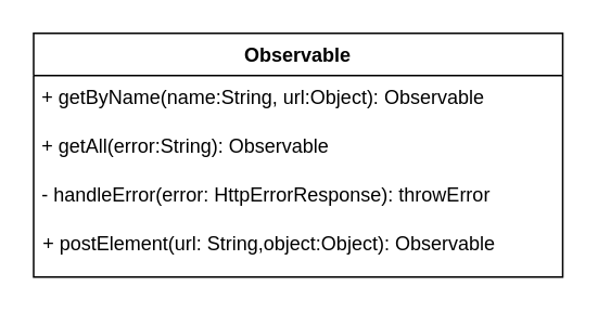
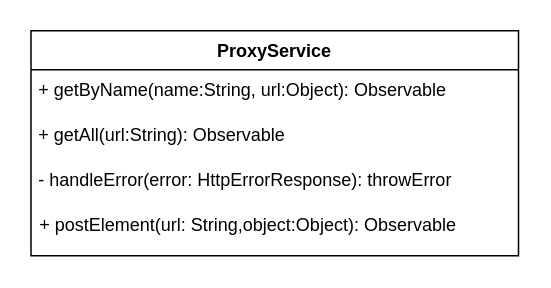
- <mxCell id="2" value="Observable" style="swimlane;fontStyle=1;align=center;verticalAlign=top;childLayout=stackLayout;horizontal=1;startSize=26;horizontalStack=0;resizeParent=1;resizeParentMax=0;resizeLast=0;collapsible=1;marginBottom=0;" vertex="1" parent="1"><mxGeometry x="20" y="20" width="325" height="150" as="geometry" /></mxCell>
+ <mxCell id="2" value="ProxyService" style="swimlane;fontStyle=1;align=center;verticalAlign=top;childLayout=stackLayout;horizontal=1;startSize=26;horizontalStack=0;resizeParent=1;resizeParentMax=0;resizeLast=0;collapsible=1;marginBottom=0;" vertex="1" parent="1"><mxGeometry x="20" y="20" width="325" height="150" as="geometry" /></mxCell>
- <mxCell id="4" value="&amp;nbsp;+ getAll(error:String): Observable" style="text;html=1;" vertex="1" parent="2"><mxGeometry y="56" width="325" height="30" as="geometry" /></mxCell>
+ <mxCell id="4" value="&amp;nbsp;+ getAll(url:String): Observable" style="text;html=1;" vertex="1" parent="2"><mxGeometry y="56" width="325" height="30" as="geometry" /></mxCell>
